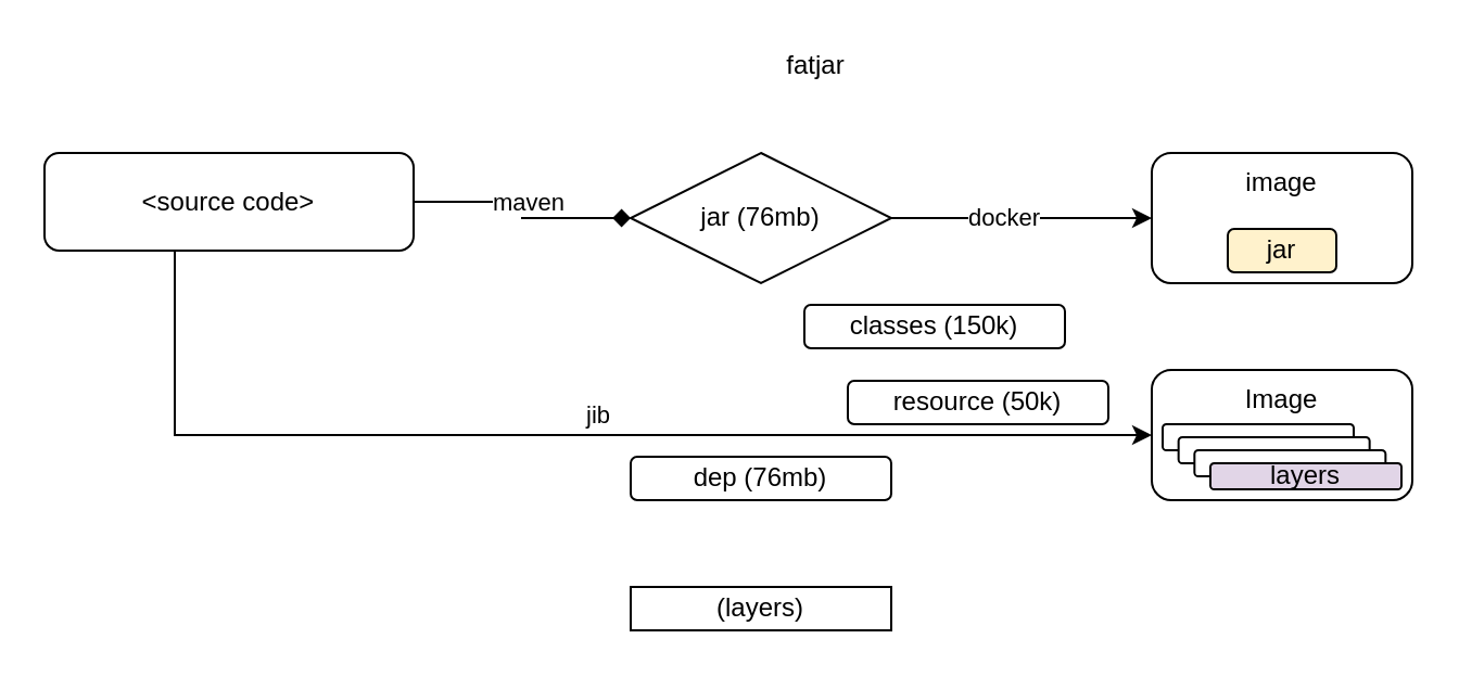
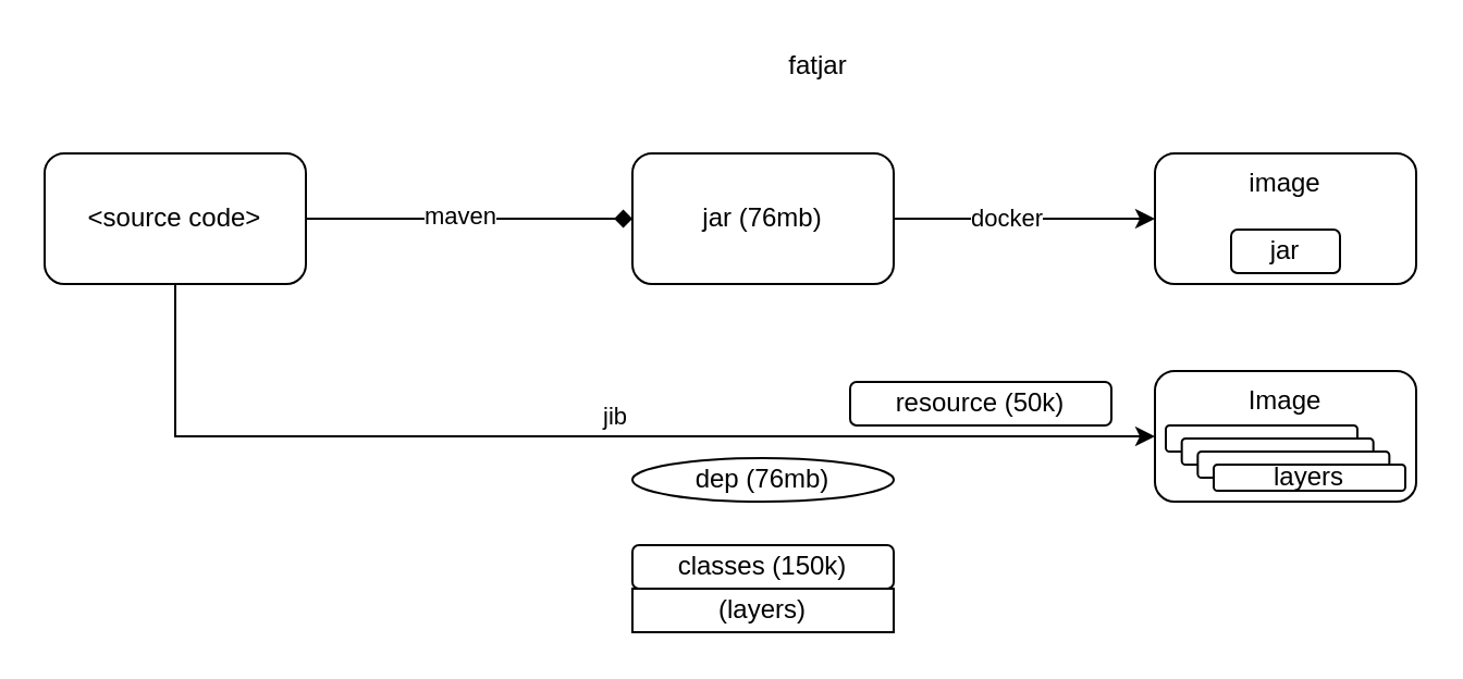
- <mxCell id="6" value="&amp;lt;source code&amp;gt;" style="rounded=1;whiteSpace=wrap;html=1;" vertex="1" parent="1"><mxGeometry x="20" y="70" width="170" height="45" as="geometry" /></mxCell>
+ <mxCell id="6" value="&amp;lt;source code&amp;gt;" style="rounded=1;whiteSpace=wrap;html=1;" vertex="1" parent="1"><mxGeometry x="20" y="70" width="120" height="60" as="geometry" /></mxCell>
- <mxCell id="9" value="jar (76mb)" style="rhombus;whiteSpace=wrap;html=1;" vertex="1" parent="1"><mxGeometry x="290" y="70" width="120" height="60" as="geometry" /></mxCell>
+ <mxCell id="9" value="jar (76mb)" style="rounded=1;whiteSpace=wrap;html=1;" vertex="1" parent="1"><mxGeometry x="290" y="70" width="120" height="60" as="geometry" /></mxCell>
- <mxCell id="11" value="jar" style="rounded=1;whiteSpace=wrap;html=1;fillColor=#fff2cc;" vertex="1" parent="1"><mxGeometry x="565" y="105" width="50" height="20" as="geometry" /></mxCell>
+ <mxCell id="11" value="jar" style="rounded=1;whiteSpace=wrap;html=1;" vertex="1" parent="1"><mxGeometry x="565" y="105" width="50" height="20" as="geometry" /></mxCell>
- <mxCell id="21" value="classes (150k)" style="rounded=1;whiteSpace=wrap;html=1;" vertex="1" parent="1"><mxGeometry x="370" y="140" width="120" height="20" as="geometry" /></mxCell>
+ <mxCell id="21" value="classes (150k)" style="rounded=1;whiteSpace=wrap;html=1;" vertex="1" parent="1"><mxGeometry x="290" y="250" width="120" height="20" as="geometry" /></mxCell>
- <mxCell id="18" value="layers" style="rounded=1;whiteSpace=wrap;html=1;fillColor=#e1d5e7;" vertex="1" parent="14"><mxGeometry x="22" y="18" width="88" height="12" as="geometry" /></mxCell>
+ <mxCell id="18" value="layers" style="rounded=1;whiteSpace=wrap;html=1;" vertex="1" parent="14"><mxGeometry x="22" y="18" width="88" height="12" as="geometry" /></mxCell>
- <mxCell id="19" value="dep (76mb)" style="rounded=1;whiteSpace=wrap;html=1;" vertex="1" parent="1"><mxGeometry x="290" y="210" width="120" height="20" as="geometry" /></mxCell>
+ <mxCell id="19" value="dep (76mb)" style="ellipse;whiteSpace=wrap;html=1;" vertex="1" parent="1"><mxGeometry x="290" y="210" width="120" height="20" as="geometry" /></mxCell>
